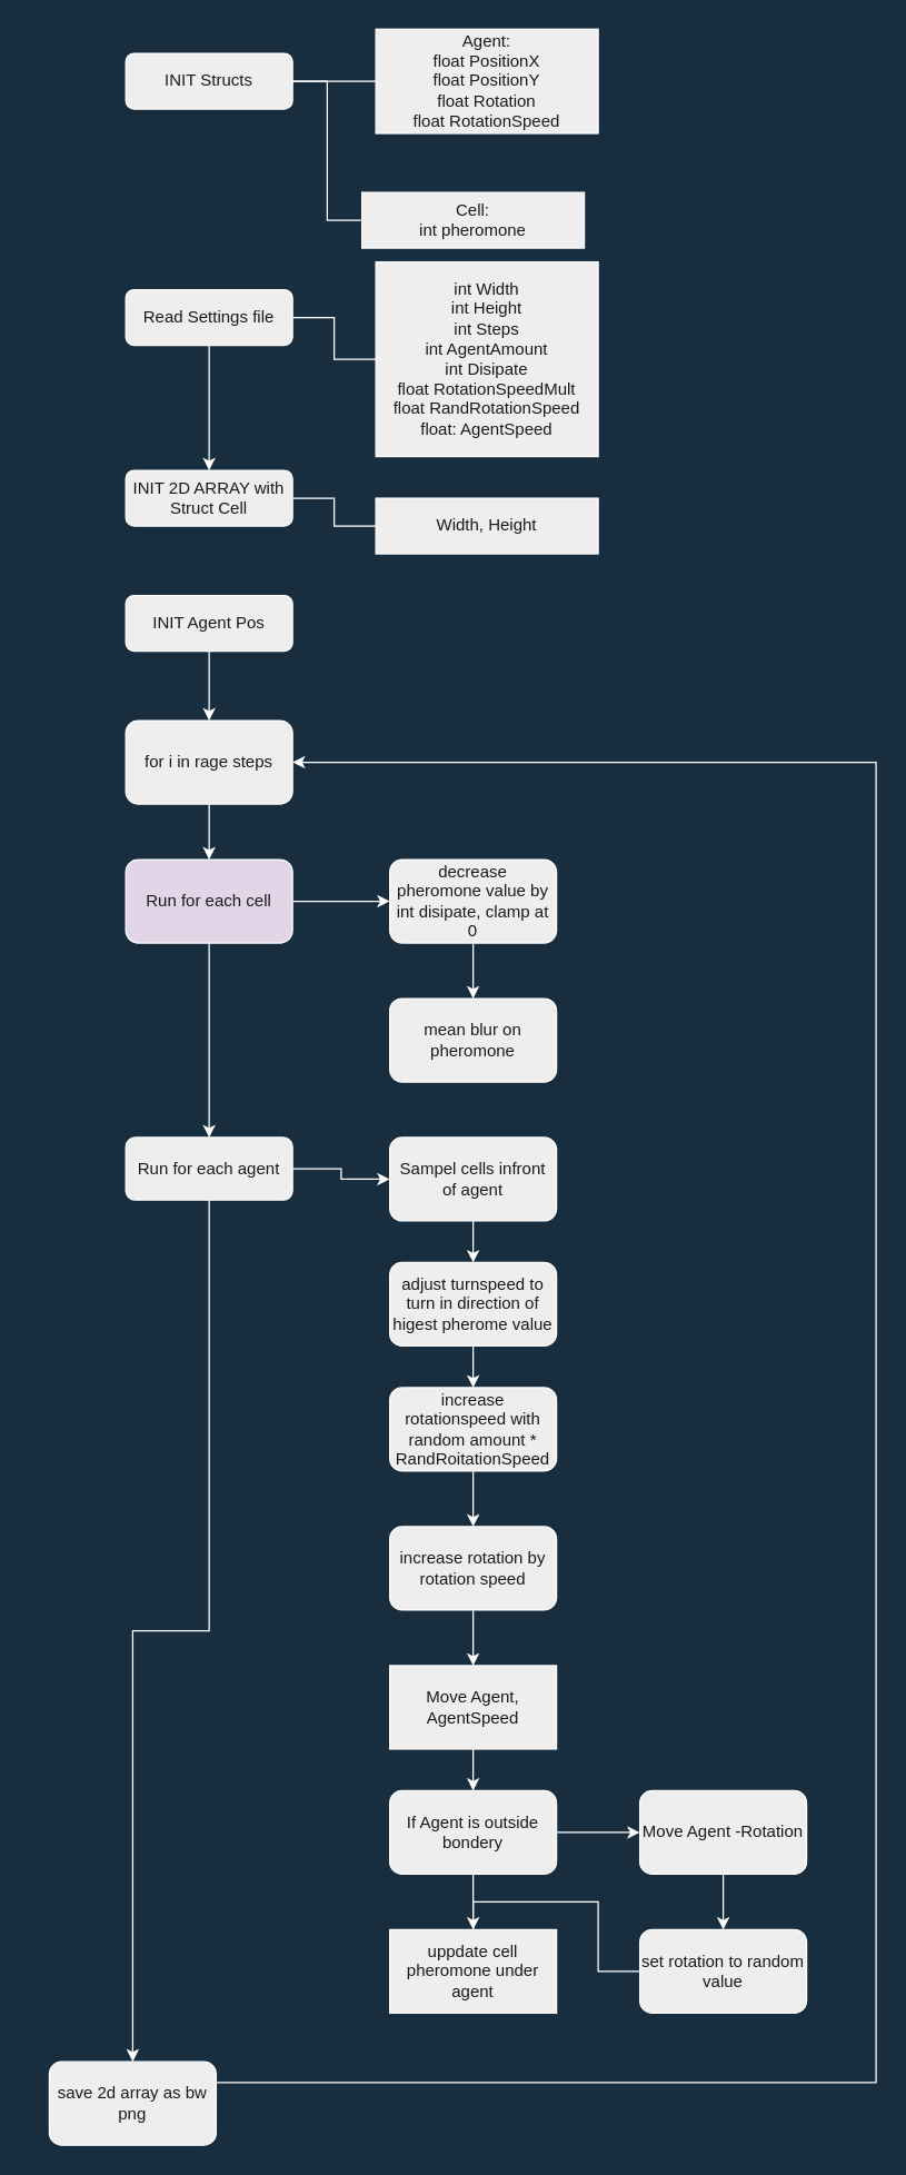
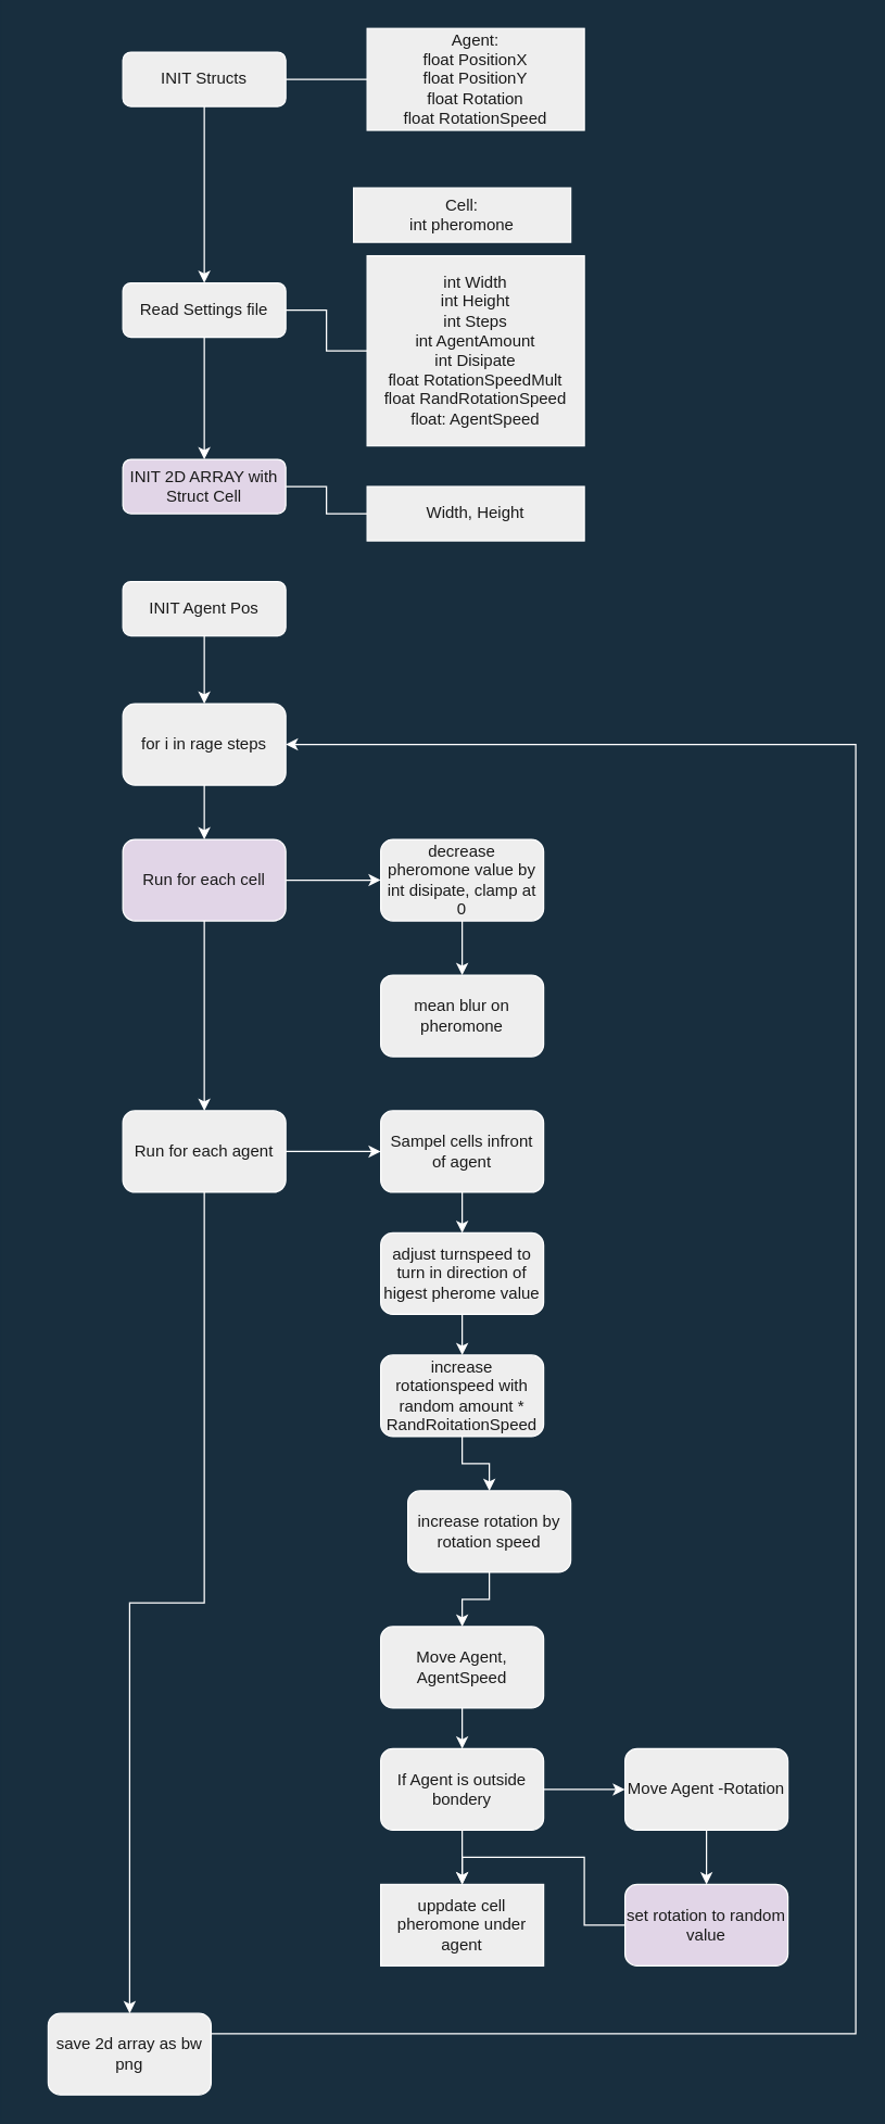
- <mxCell id="16" value="" style="endArrow=none;html=1;exitX=1;exitY=0.5;exitDx=0;exitDy=0;entryX=0;entryY=0.5;entryDx=0;entryDy=0;strokeColor=#FFFFFF;fontColor=#FFFFFF;edgeStyle=orthogonalEdgeStyle;rounded=0;labelBackgroundColor=#182E3E;" parent="1" source="7" target="14" edge="1"><mxGeometry width="50" height="50" relative="1" as="geometry"><mxPoint x="350" y="338" as="sourcePoint" /><mxPoint x="400" y="288" as="targetPoint" /></mxGeometry></mxCell>
+ <mxCell id="12" value="" style="endArrow=classic;html=1;exitX=0.5;exitY=1;exitDx=0;exitDy=0;entryX=0.5;entryY=0;entryDx=0;entryDy=0;strokeColor=#FFFFFF;fontColor=#FFFFFF;labelBackgroundColor=#182E3E;" parent="1" source="7" target="9" edge="1"><mxGeometry width="50" height="50" relative="1" as="geometry"><mxPoint x="410" y="218" as="sourcePoint" /><mxPoint x="460" y="168" as="targetPoint" /></mxGeometry></mxCell>
- <mxCell id="2" value="INIT 2D ARRAY with Struct Cell" style="rounded=1;whiteSpace=wrap;html=1;fontSize=12;glass=0;strokeWidth=1;shadow=0;fillColor=#EEEEEE;strokeColor=#FFFFFF;fontColor=#1A1A1A;" parent="1" vertex="1"><mxGeometry x="90" y="338" width="120" height="40" as="geometry" /></mxCell>
+ <mxCell id="2" value="INIT 2D ARRAY with Struct Cell" style="rounded=1;whiteSpace=wrap;html=1;fontSize=12;glass=0;strokeWidth=1;shadow=0;fillColor=#e1d5e7;strokeColor=#FFFFFF;fontColor=#1A1A1A;" parent="1" vertex="1"><mxGeometry x="90" y="338" width="120" height="40" as="geometry" /></mxCell>
- <mxCell id="31" value="Run for each agent" style="rounded=1;whiteSpace=wrap;html=1;strokeColor=#FFFFFF;fillColor=#EEEEEE;fontColor=#1A1A1A;" parent="1" vertex="1"><mxGeometry x="90" y="818" width="120" height="45" as="geometry" /></mxCell>
+ <mxCell id="31" value="Run for each agent" style="rounded=1;whiteSpace=wrap;html=1;strokeColor=#FFFFFF;fillColor=#EEEEEE;fontColor=#1A1A1A;" parent="1" vertex="1"><mxGeometry x="90" y="818" width="120" height="60" as="geometry" /></mxCell>
- <mxCell id="42" value="increase rotation by rotation speed" style="rounded=1;whiteSpace=wrap;html=1;strokeColor=#FFFFFF;fillColor=#EEEEEE;fontColor=#1A1A1A;" parent="1" vertex="1"><mxGeometry x="280" y="1098" width="120" height="60" as="geometry" /></mxCell>
+ <mxCell id="42" value="increase rotation by rotation speed" style="rounded=1;whiteSpace=wrap;html=1;strokeColor=#FFFFFF;fillColor=#EEEEEE;fontColor=#1A1A1A;" parent="1" vertex="1"><mxGeometry x="300" y="1098" width="120" height="60" as="geometry" /></mxCell>
- <mxCell id="36" value="Move Agent, AgentSpeed" style="whiteSpace=wrap;html=1;strokeColor=#FFFFFF;fillColor=#EEEEEE;fontColor=#1A1A1A;rounded=0;" parent="1" vertex="1"><mxGeometry x="280" y="1198" width="120" height="60" as="geometry" /></mxCell>
+ <mxCell id="36" value="Move Agent, AgentSpeed" style="rounded=1;whiteSpace=wrap;html=1;strokeColor=#FFFFFF;fillColor=#EEEEEE;fontColor=#1A1A1A;" parent="1" vertex="1"><mxGeometry x="280" y="1198" width="120" height="60" as="geometry" /></mxCell>
- <mxCell id="35" style="edgeStyle=orthogonalEdgeStyle;rounded=0;jumpSize=0;orthogonalLoop=1;jettySize=auto;html=1;entryX=0.5;entryY=0;entryDx=0;entryDy=0;strokeColor=#FFFFFF;fontColor=#FFFFFF;labelBackgroundColor=#182E3E;endArrow=none;" parent="1" source="44" target="21" edge="1"><mxGeometry relative="1" as="geometry"><Array as="points"><mxPoint x="340" y="1368" /><mxPoint x="340" y="1368" /></Array></mxGeometry></mxCell>
+ <mxCell id="35" style="edgeStyle=orthogonalEdgeStyle;rounded=0;jumpSize=0;orthogonalLoop=1;jettySize=auto;html=1;entryX=0.5;entryY=0;entryDx=0;entryDy=0;strokeColor=#FFFFFF;fontColor=#FFFFFF;labelBackgroundColor=#182E3E;" parent="1" source="44" target="21" edge="1"><mxGeometry relative="1" as="geometry"><Array as="points"><mxPoint x="340" y="1368" /><mxPoint x="340" y="1368" /></Array></mxGeometry></mxCell>
- <mxCell id="49" value="set rotation to random value" style="rounded=1;whiteSpace=wrap;html=1;fillColor=#EEEEEE;strokeColor=#FFFFFF;fontColor=#1A1A1A;" parent="1" vertex="1"><mxGeometry x="460" y="1388" width="120" height="60" as="geometry" /></mxCell>
+ <mxCell id="49" value="set rotation to random value" style="rounded=1;whiteSpace=wrap;html=1;fillColor=#e1d5e7;strokeColor=#FFFFFF;fontColor=#1A1A1A;" parent="1" vertex="1"><mxGeometry x="460" y="1388" width="120" height="60" as="geometry" /></mxCell>
